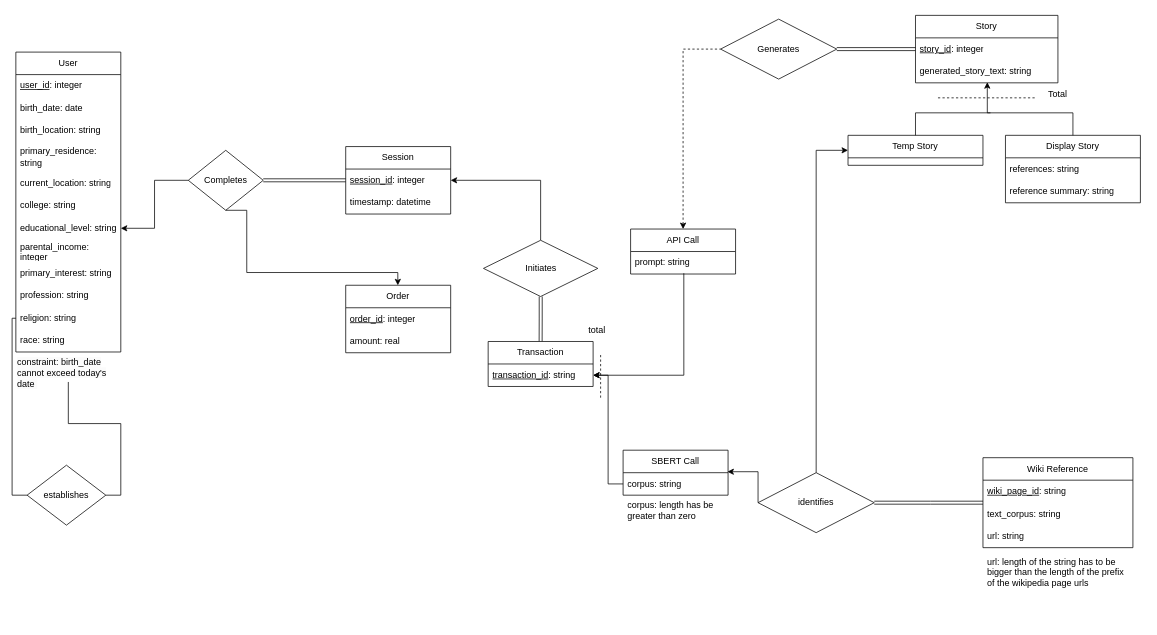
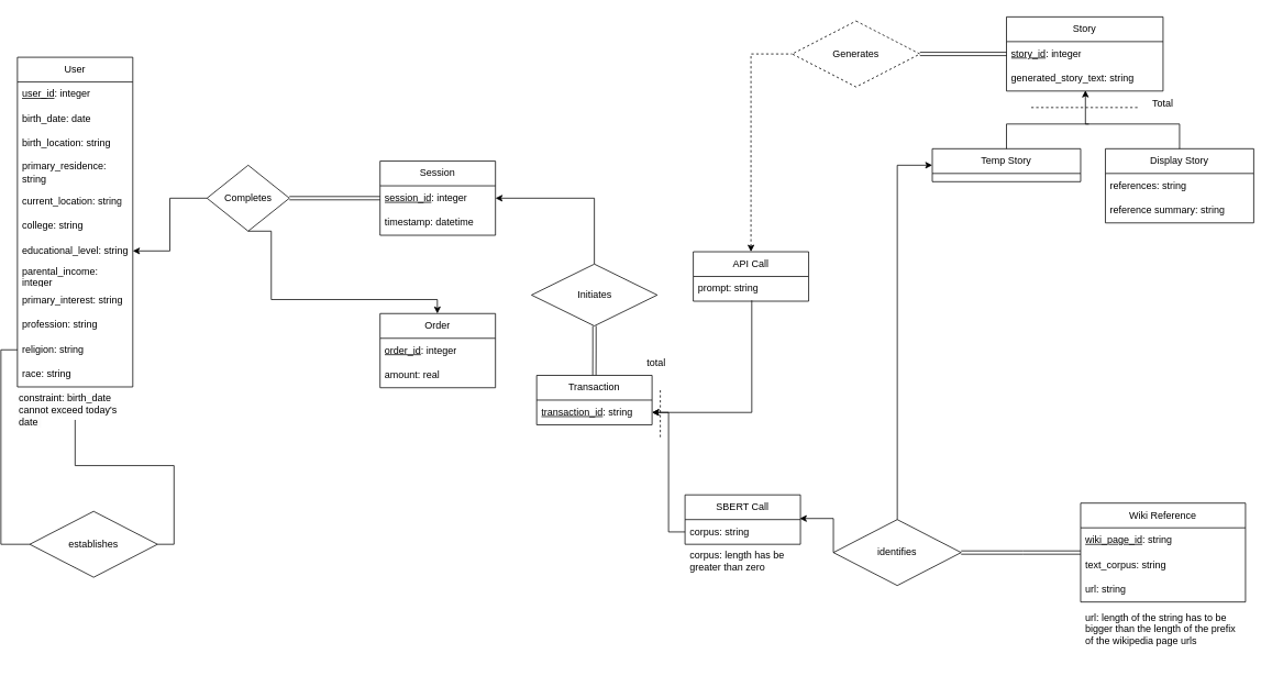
- <mxCell id="18" value="Generates" style="rhombus;whiteSpace=wrap;html=1;" parent="1" vertex="1"><mxGeometry x="960" y="25" width="155" height="80" as="geometry" /></mxCell>
+ <mxCell id="18" value="Generates" style="rhombus;whiteSpace=wrap;html=1;dashed=1;" parent="1" vertex="1"><mxGeometry x="960" y="25" width="155" height="80" as="geometry" /></mxCell>
- <mxCell id="45" value="establishes" style="rhombus;whiteSpace=wrap;html=1;" parent="1" vertex="1"><mxGeometry x="35" y="620" width="105" height="80" as="geometry" /></mxCell>
+ <mxCell id="45" value="establishes" style="rhombus;whiteSpace=wrap;html=1;" parent="1" vertex="1"><mxGeometry x="35" y="620" width="155" height="80" as="geometry" /></mxCell>
